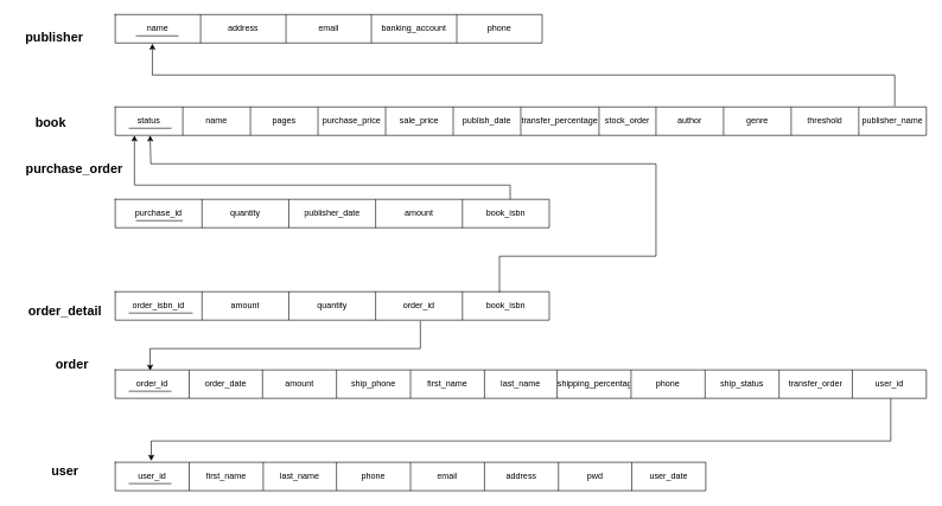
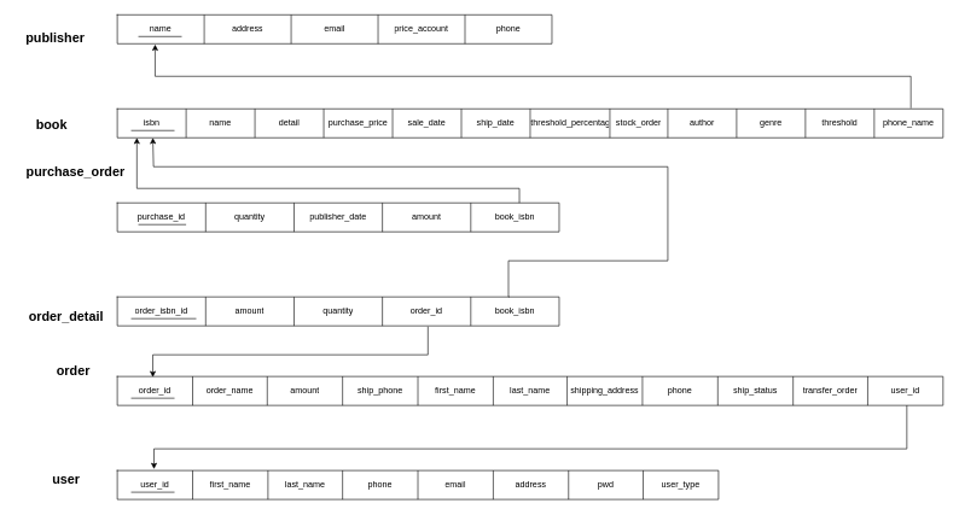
- <mxCell id="7" value="banking_account" style="shape=partialRectangle;html=1;whiteSpace=wrap;connectable=0;overflow=hidden;fillColor=none;top=0;left=0;bottom=0;right=0;pointerEvents=1;" vertex="1" parent="3"><mxGeometry x="360" width="120" height="40" as="geometry"><mxRectangle width="120" height="40" as="alternateBounds" /></mxGeometry></mxCell>
+ <mxCell id="7" value="price_account" style="shape=partialRectangle;html=1;whiteSpace=wrap;connectable=0;overflow=hidden;fillColor=none;top=0;left=0;bottom=0;right=0;pointerEvents=1;" vertex="1" parent="3"><mxGeometry x="360" width="120" height="40" as="geometry"><mxRectangle width="120" height="40" as="alternateBounds" /></mxGeometry></mxCell>
- <mxCell id="11" value="status" style="shape=partialRectangle;html=1;whiteSpace=wrap;connectable=0;overflow=hidden;fillColor=none;top=0;left=0;bottom=0;right=0;pointerEvents=1;" vertex="1" parent="10"><mxGeometry width="95" height="40" as="geometry"><mxRectangle width="95" height="40" as="alternateBounds" /></mxGeometry></mxCell>
+ <mxCell id="11" value="isbn" style="shape=partialRectangle;html=1;whiteSpace=wrap;connectable=0;overflow=hidden;fillColor=none;top=0;left=0;bottom=0;right=0;pointerEvents=1;" vertex="1" parent="10"><mxGeometry width="95" height="40" as="geometry"><mxRectangle width="95" height="40" as="alternateBounds" /></mxGeometry></mxCell>
- <mxCell id="13" value="pages" style="shape=partialRectangle;html=1;whiteSpace=wrap;connectable=0;overflow=hidden;fillColor=none;top=0;left=0;bottom=0;right=0;pointerEvents=1;" vertex="1" parent="10"><mxGeometry x="190" width="95" height="40" as="geometry"><mxRectangle width="95" height="40" as="alternateBounds" /></mxGeometry></mxCell>
+ <mxCell id="13" value="detail" style="shape=partialRectangle;html=1;whiteSpace=wrap;connectable=0;overflow=hidden;fillColor=none;top=0;left=0;bottom=0;right=0;pointerEvents=1;" vertex="1" parent="10"><mxGeometry x="190" width="95" height="40" as="geometry"><mxRectangle width="95" height="40" as="alternateBounds" /></mxGeometry></mxCell>
- <mxCell id="15" value="sale_price" style="shape=partialRectangle;html=1;whiteSpace=wrap;connectable=0;overflow=hidden;fillColor=none;top=0;left=0;bottom=0;right=0;pointerEvents=1;" vertex="1" parent="10"><mxGeometry x="380" width="95" height="40" as="geometry"><mxRectangle width="95" height="40" as="alternateBounds" /></mxGeometry></mxCell>
+ <mxCell id="15" value="sale_date" style="shape=partialRectangle;html=1;whiteSpace=wrap;connectable=0;overflow=hidden;fillColor=none;top=0;left=0;bottom=0;right=0;pointerEvents=1;" vertex="1" parent="10"><mxGeometry x="380" width="95" height="40" as="geometry"><mxRectangle width="95" height="40" as="alternateBounds" /></mxGeometry></mxCell>
- <mxCell id="16" value="publish_date" style="shape=partialRectangle;html=1;whiteSpace=wrap;connectable=0;overflow=hidden;fillColor=none;top=0;left=0;bottom=0;right=0;pointerEvents=1;" vertex="1" parent="10"><mxGeometry x="475" width="95" height="40" as="geometry"><mxRectangle width="95" height="40" as="alternateBounds" /></mxGeometry></mxCell>
+ <mxCell id="16" value="ship_date" style="shape=partialRectangle;html=1;whiteSpace=wrap;connectable=0;overflow=hidden;fillColor=none;top=0;left=0;bottom=0;right=0;pointerEvents=1;" vertex="1" parent="10"><mxGeometry x="475" width="95" height="40" as="geometry"><mxRectangle width="95" height="40" as="alternateBounds" /></mxGeometry></mxCell>
- <mxCell id="17" value="transfer_percentage" style="shape=partialRectangle;html=1;whiteSpace=wrap;connectable=0;overflow=hidden;fillColor=none;top=0;left=0;bottom=0;right=0;pointerEvents=1;" vertex="1" parent="10"><mxGeometry x="570" width="110" height="40" as="geometry"><mxRectangle width="110" height="40" as="alternateBounds" /></mxGeometry></mxCell>
+ <mxCell id="17" value="threshold_percentage" style="shape=partialRectangle;html=1;whiteSpace=wrap;connectable=0;overflow=hidden;fillColor=none;top=0;left=0;bottom=0;right=0;pointerEvents=1;" vertex="1" parent="10"><mxGeometry x="570" width="110" height="40" as="geometry"><mxRectangle width="110" height="40" as="alternateBounds" /></mxGeometry></mxCell>
- <mxCell id="22" value="publisher_name" style="shape=partialRectangle;html=1;whiteSpace=wrap;connectable=0;overflow=hidden;fillColor=none;top=0;left=0;bottom=0;right=0;pointerEvents=1;" vertex="1" parent="10"><mxGeometry x="1045" width="95" height="40" as="geometry"><mxRectangle width="95" height="40" as="alternateBounds" /></mxGeometry></mxCell>
+ <mxCell id="22" value="phone_name" style="shape=partialRectangle;html=1;whiteSpace=wrap;connectable=0;overflow=hidden;fillColor=none;top=0;left=0;bottom=0;right=0;pointerEvents=1;" vertex="1" parent="10"><mxGeometry x="1045" width="95" height="40" as="geometry"><mxRectangle width="95" height="40" as="alternateBounds" /></mxGeometry></mxCell>
- <mxCell id="33" value="order_date" style="shape=partialRectangle;html=1;whiteSpace=wrap;connectable=0;overflow=hidden;fillColor=none;top=0;left=0;bottom=0;right=0;pointerEvents=1;" vertex="1" parent="31"><mxGeometry x="104" width="103" height="40" as="geometry"><mxRectangle width="103" height="40" as="alternateBounds" /></mxGeometry></mxCell>
+ <mxCell id="33" value="order_name" style="shape=partialRectangle;html=1;whiteSpace=wrap;connectable=0;overflow=hidden;fillColor=none;top=0;left=0;bottom=0;right=0;pointerEvents=1;" vertex="1" parent="31"><mxGeometry x="104" width="103" height="40" as="geometry"><mxRectangle width="103" height="40" as="alternateBounds" /></mxGeometry></mxCell>
- <mxCell id="38" value="shipping_percentage" style="shape=partialRectangle;html=1;whiteSpace=wrap;connectable=0;overflow=hidden;fillColor=none;top=0;left=0;bottom=0;right=0;pointerEvents=1;" vertex="1" parent="31"><mxGeometry x="621" width="104" height="40" as="geometry"><mxRectangle width="104" height="40" as="alternateBounds" /></mxGeometry></mxCell>
+ <mxCell id="38" value="shipping_address" style="shape=partialRectangle;html=1;whiteSpace=wrap;connectable=0;overflow=hidden;fillColor=none;top=0;left=0;bottom=0;right=0;pointerEvents=1;" vertex="1" parent="31"><mxGeometry x="621" width="104" height="40" as="geometry"><mxRectangle width="104" height="40" as="alternateBounds" /></mxGeometry></mxCell>
- <mxCell id="52" value="user_date" style="shape=partialRectangle;html=1;whiteSpace=wrap;connectable=0;overflow=hidden;fillColor=none;top=0;left=0;bottom=0;right=0;pointerEvents=1;" vertex="1" parent="44"><mxGeometry x="726" width="104" height="40" as="geometry"><mxRectangle width="104" height="40" as="alternateBounds" /></mxGeometry></mxCell>
+ <mxCell id="52" value="user_type" style="shape=partialRectangle;html=1;whiteSpace=wrap;connectable=0;overflow=hidden;fillColor=none;top=0;left=0;bottom=0;right=0;pointerEvents=1;" vertex="1" parent="44"><mxGeometry x="726" width="104" height="40" as="geometry"><mxRectangle width="104" height="40" as="alternateBounds" /></mxGeometry></mxCell>
